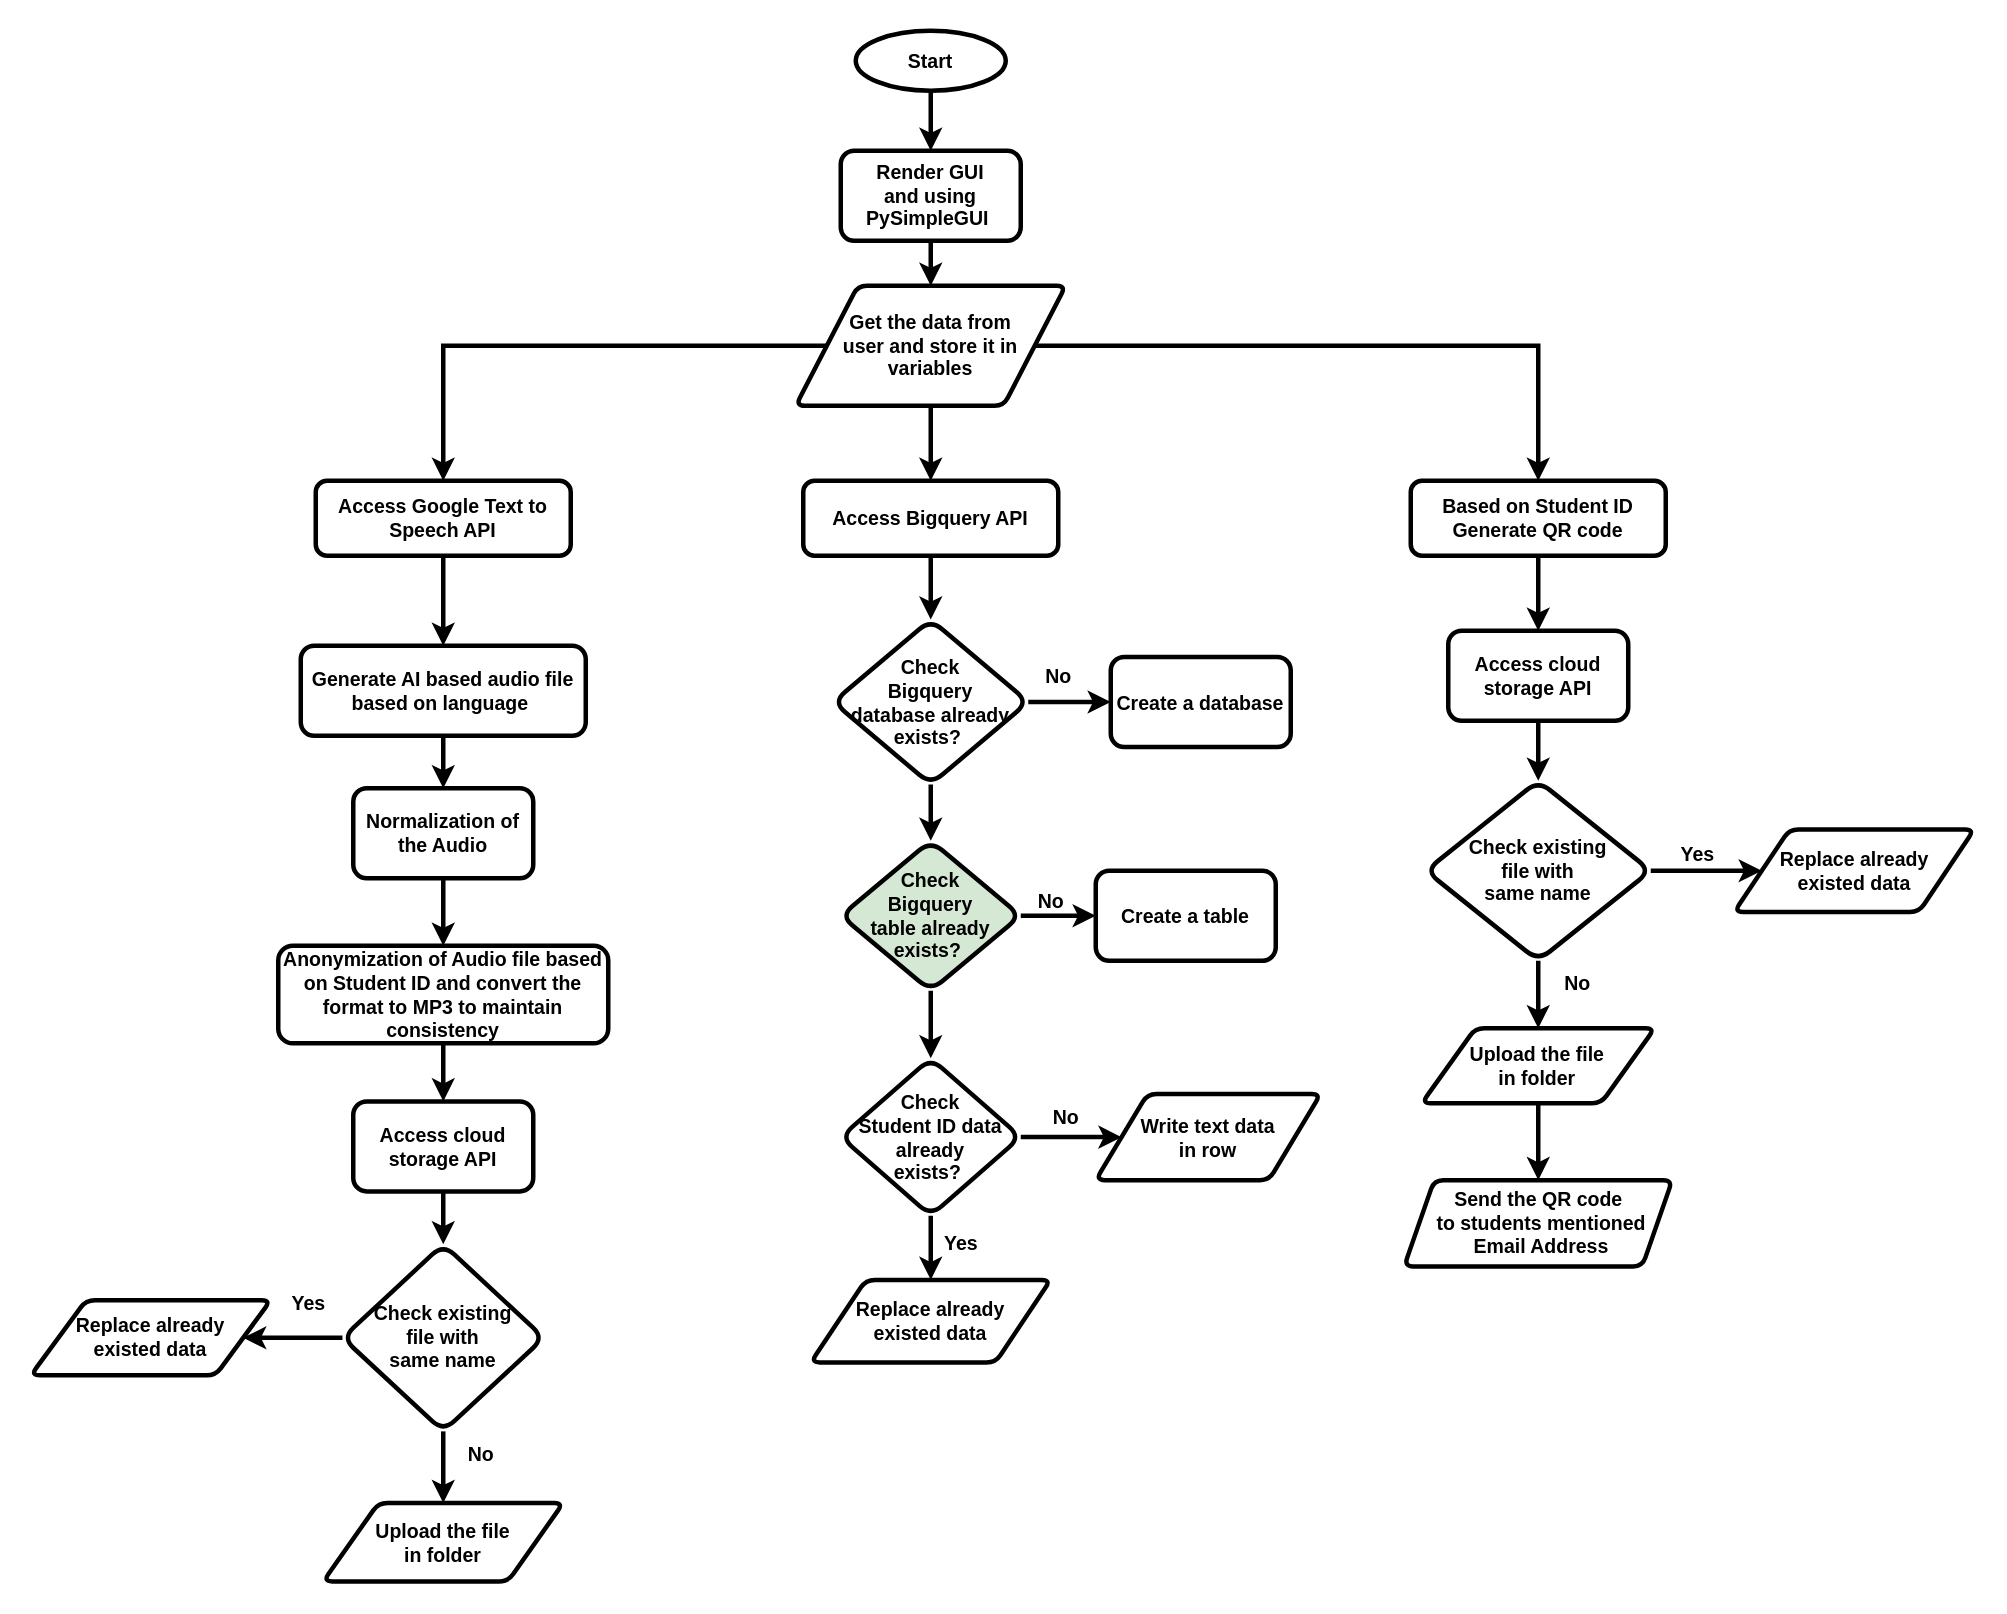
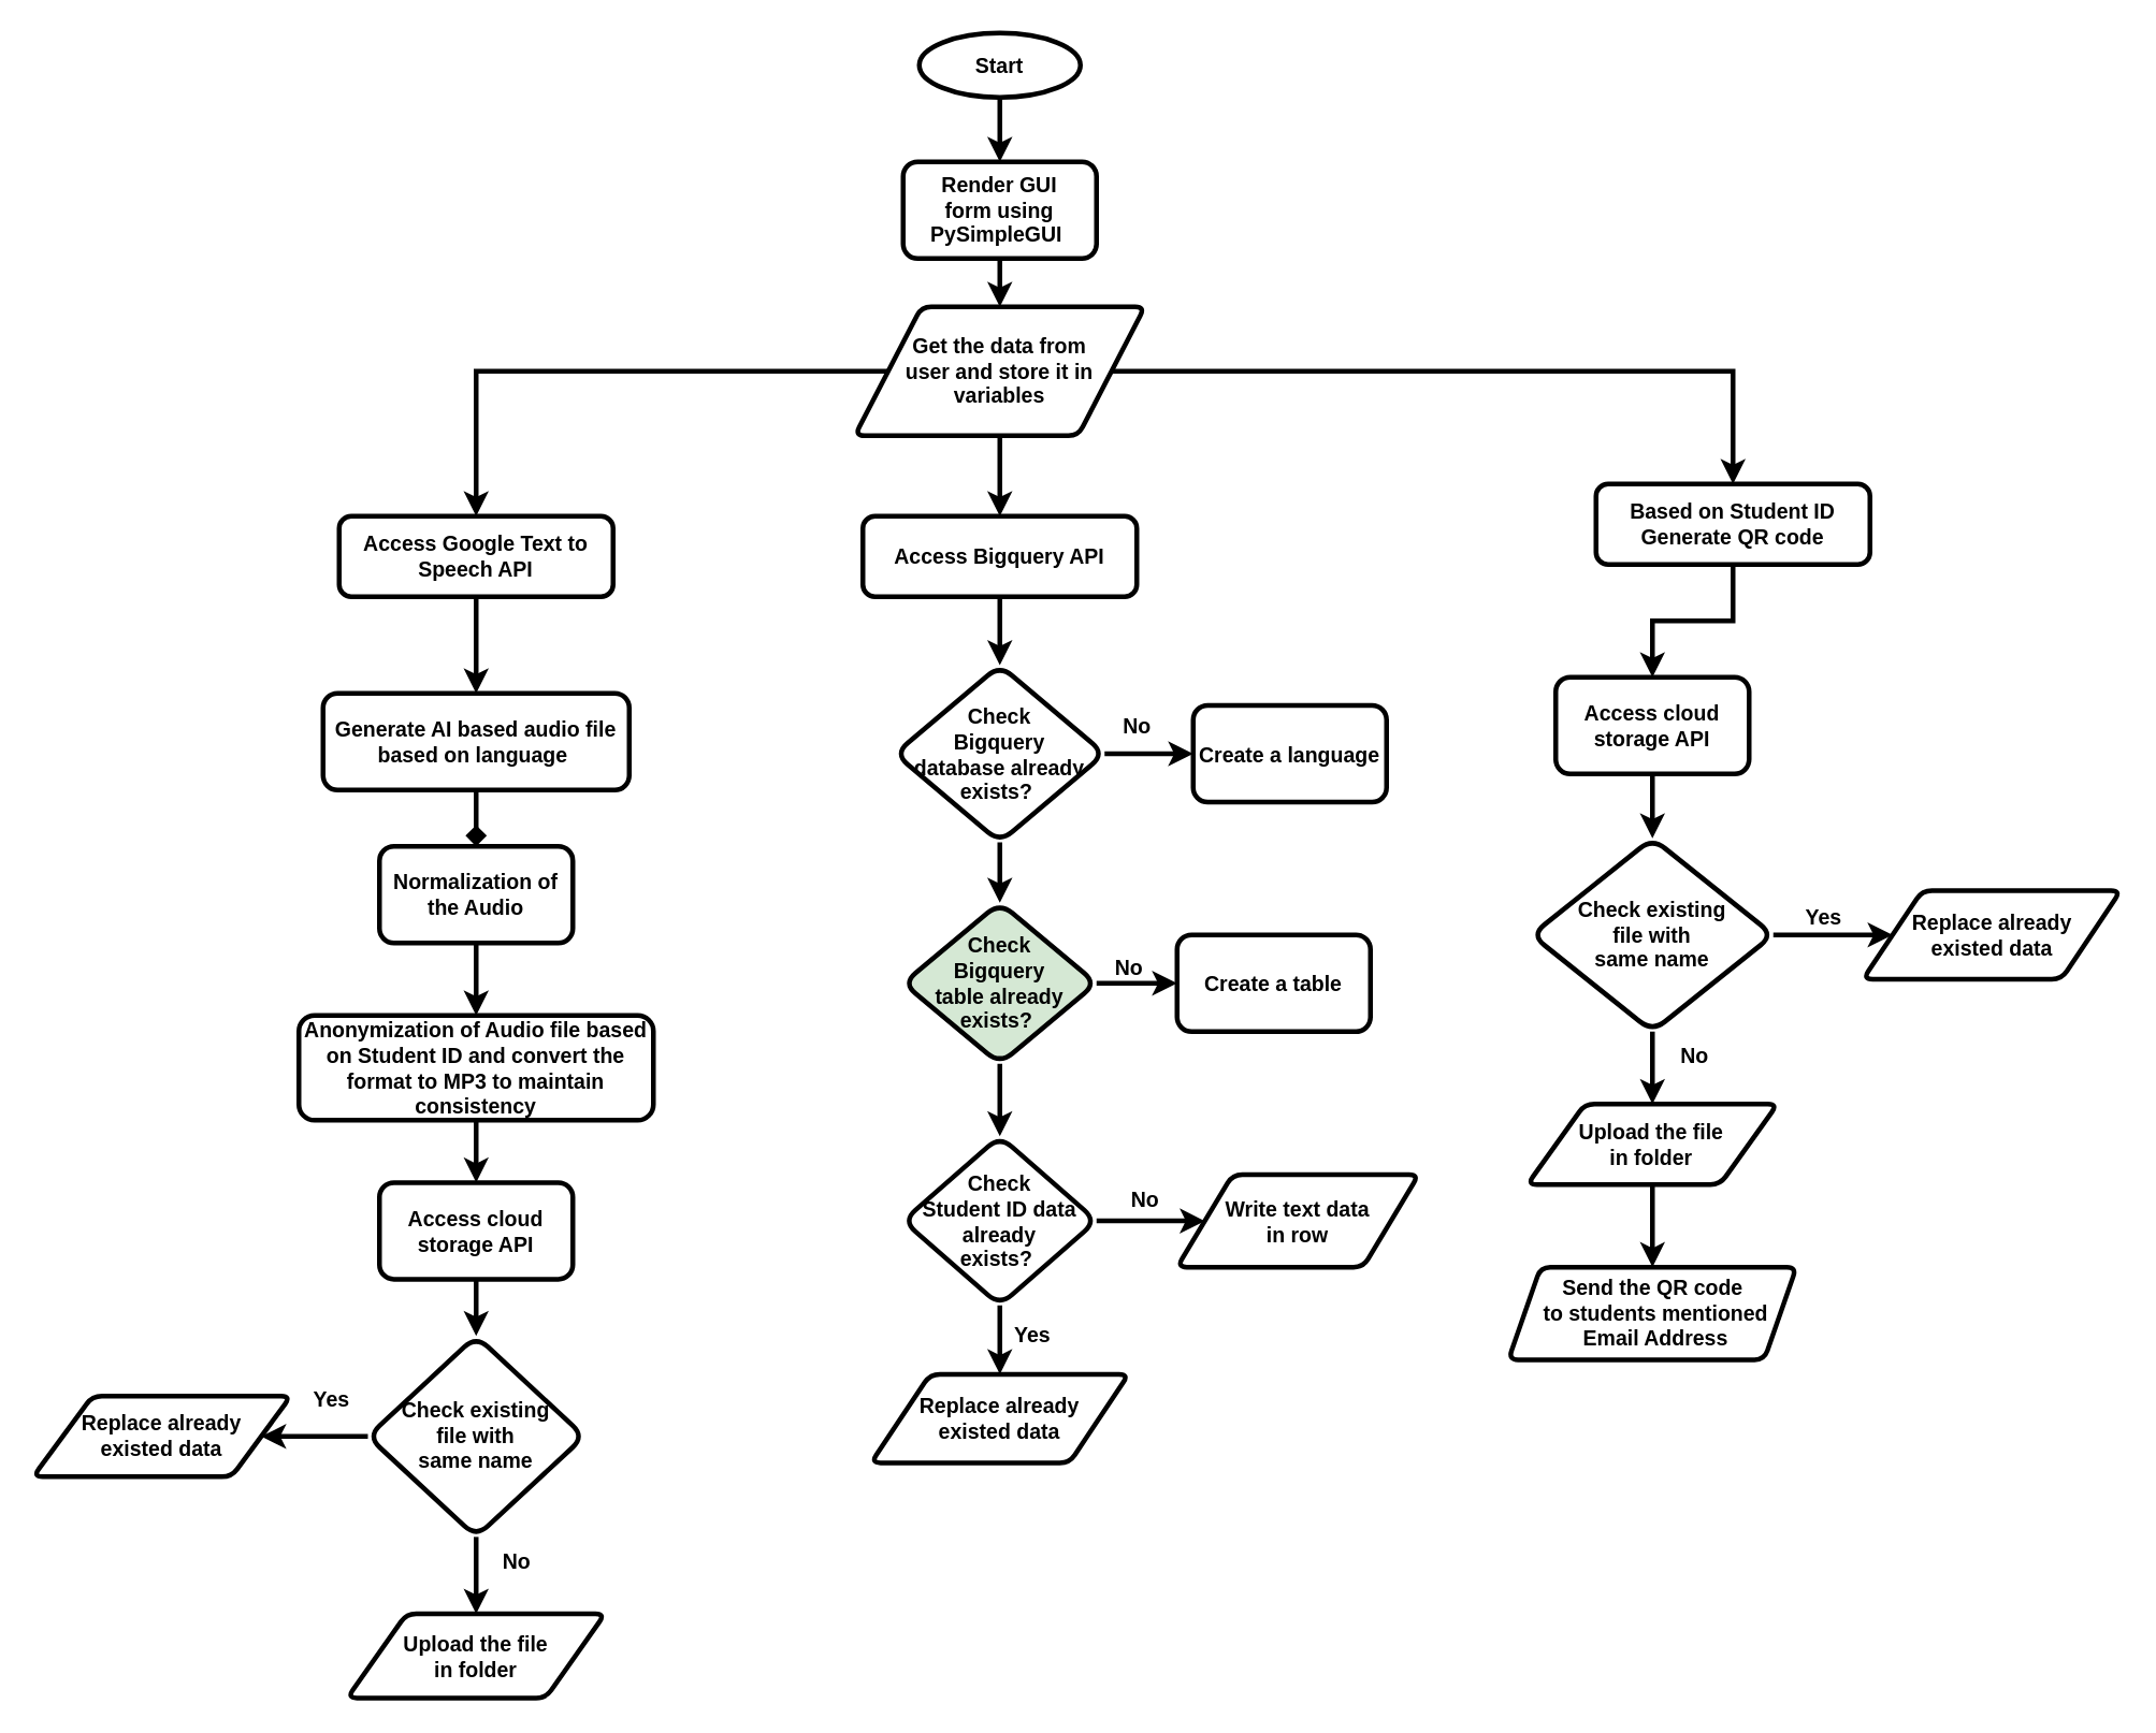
- <mxCell id="42" value="Render GUI &lt;br style=&quot;font-size: 13px;&quot;&gt;and using PySimpleGUI&amp;nbsp;" style="rounded=1;whiteSpace=wrap;html=1;strokeWidth=3;fontSize=13;fontStyle=1" parent="1" vertex="1"><mxGeometry x="560" y="100" width="120" height="60" as="geometry" /></mxCell>
+ <mxCell id="42" value="Render GUI &lt;br style=&quot;font-size: 13px;&quot;&gt;form using PySimpleGUI&amp;nbsp;" style="rounded=1;whiteSpace=wrap;html=1;strokeWidth=3;fontSize=13;fontStyle=1" parent="1" vertex="1"><mxGeometry x="560" y="100" width="120" height="60" as="geometry" /></mxCell>
- <mxCell id="7" value="Based on Student ID Generate QR code" style="rounded=1;whiteSpace=wrap;html=1;fontSize=13;glass=0;strokeWidth=3;shadow=0;fontStyle=1" parent="1" vertex="1"><mxGeometry x="940" y="320" width="170" height="50" as="geometry" /></mxCell>
+ <mxCell id="7" value="Based on Student ID Generate QR code" style="rounded=1;whiteSpace=wrap;html=1;fontSize=13;glass=0;strokeWidth=3;shadow=0;fontStyle=1" parent="1" vertex="1"><mxGeometry x="990" y="300" width="170" height="50" as="geometry" /></mxCell>
- <mxCell id="17" value="Create a database" style="rounded=1;whiteSpace=wrap;html=1;glass=0;strokeWidth=3;shadow=0;fontSize=13;fontStyle=1" parent="1" vertex="1"><mxGeometry x="740" y="437.5" width="120" height="60" as="geometry" /></mxCell>
+ <mxCell id="17" value="Create a language" style="rounded=1;whiteSpace=wrap;html=1;glass=0;strokeWidth=3;shadow=0;fontSize=13;fontStyle=1" parent="1" vertex="1"><mxGeometry x="740" y="437.5" width="120" height="60" as="geometry" /></mxCell>
- <mxCell id="43" value="" style="edgeStyle=orthogonalEdgeStyle;rounded=0;orthogonalLoop=1;jettySize=auto;html=1;strokeWidth=3;" edge="1" parent="1" source="44" target="46"><mxGeometry relative="1" as="geometry" /></mxCell>
+ <mxCell id="43" value="" style="edgeStyle=orthogonalEdgeStyle;rounded=0;orthogonalLoop=1;jettySize=auto;html=1;strokeWidth=3;endArrow=diamond;" edge="1" parent="1" source="44" target="46"><mxGeometry relative="1" as="geometry" /></mxCell>
